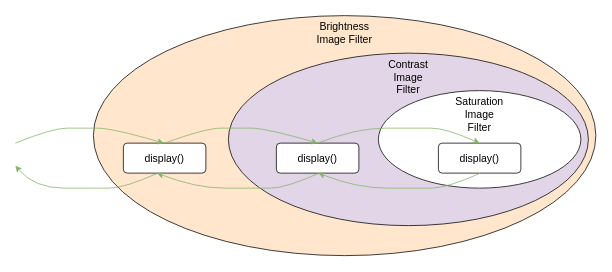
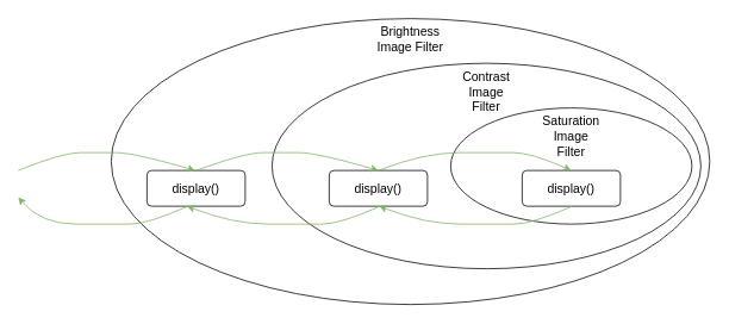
- <mxCell id="2" value="Brightness&lt;br style=&quot;font-size: 14px;&quot;&gt;Image Filter" style="ellipse;whiteSpace=wrap;html=1;verticalAlign=top;fontSize=14;align=center;fillColor=#ffe6cc;" vertex="1" parent="1"><mxGeometry x="124" y="20" width="670" height="320" as="geometry" /></mxCell>
+ <mxCell id="2" value="Brightness&lt;br style=&quot;font-size: 14px;&quot;&gt;Image Filter" style="ellipse;whiteSpace=wrap;html=1;verticalAlign=top;fontSize=14;align=center;" vertex="1" parent="1"><mxGeometry x="124" y="20" width="670" height="320" as="geometry" /></mxCell>
- <mxCell id="3" value="Contrast&lt;br style=&quot;font-size: 14px;&quot;&gt;Image&lt;br style=&quot;font-size: 14px;&quot;&gt;Filter" style="ellipse;whiteSpace=wrap;html=1;verticalAlign=top;fontSize=14;align=center;fillColor=#e1d5e7;" vertex="1" parent="1"><mxGeometry x="304" y="70" width="480" height="230" as="geometry" /></mxCell>
+ <mxCell id="3" value="Contrast&lt;br style=&quot;font-size: 14px;&quot;&gt;Image&lt;br style=&quot;font-size: 14px;&quot;&gt;Filter" style="ellipse;whiteSpace=wrap;html=1;verticalAlign=top;fontSize=14;align=center;" vertex="1" parent="1"><mxGeometry x="304" y="70" width="480" height="230" as="geometry" /></mxCell>
